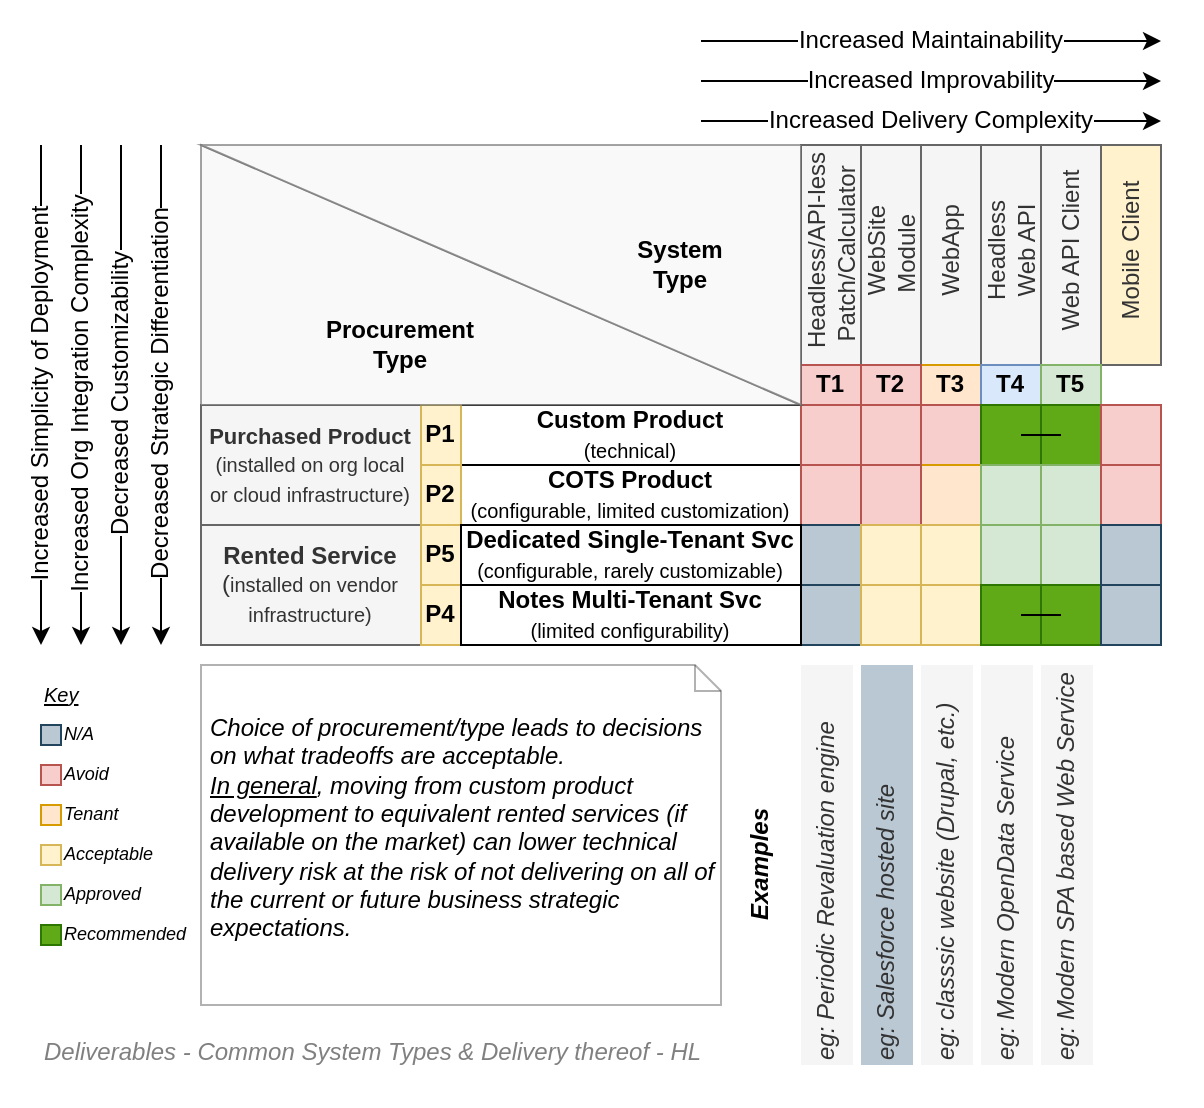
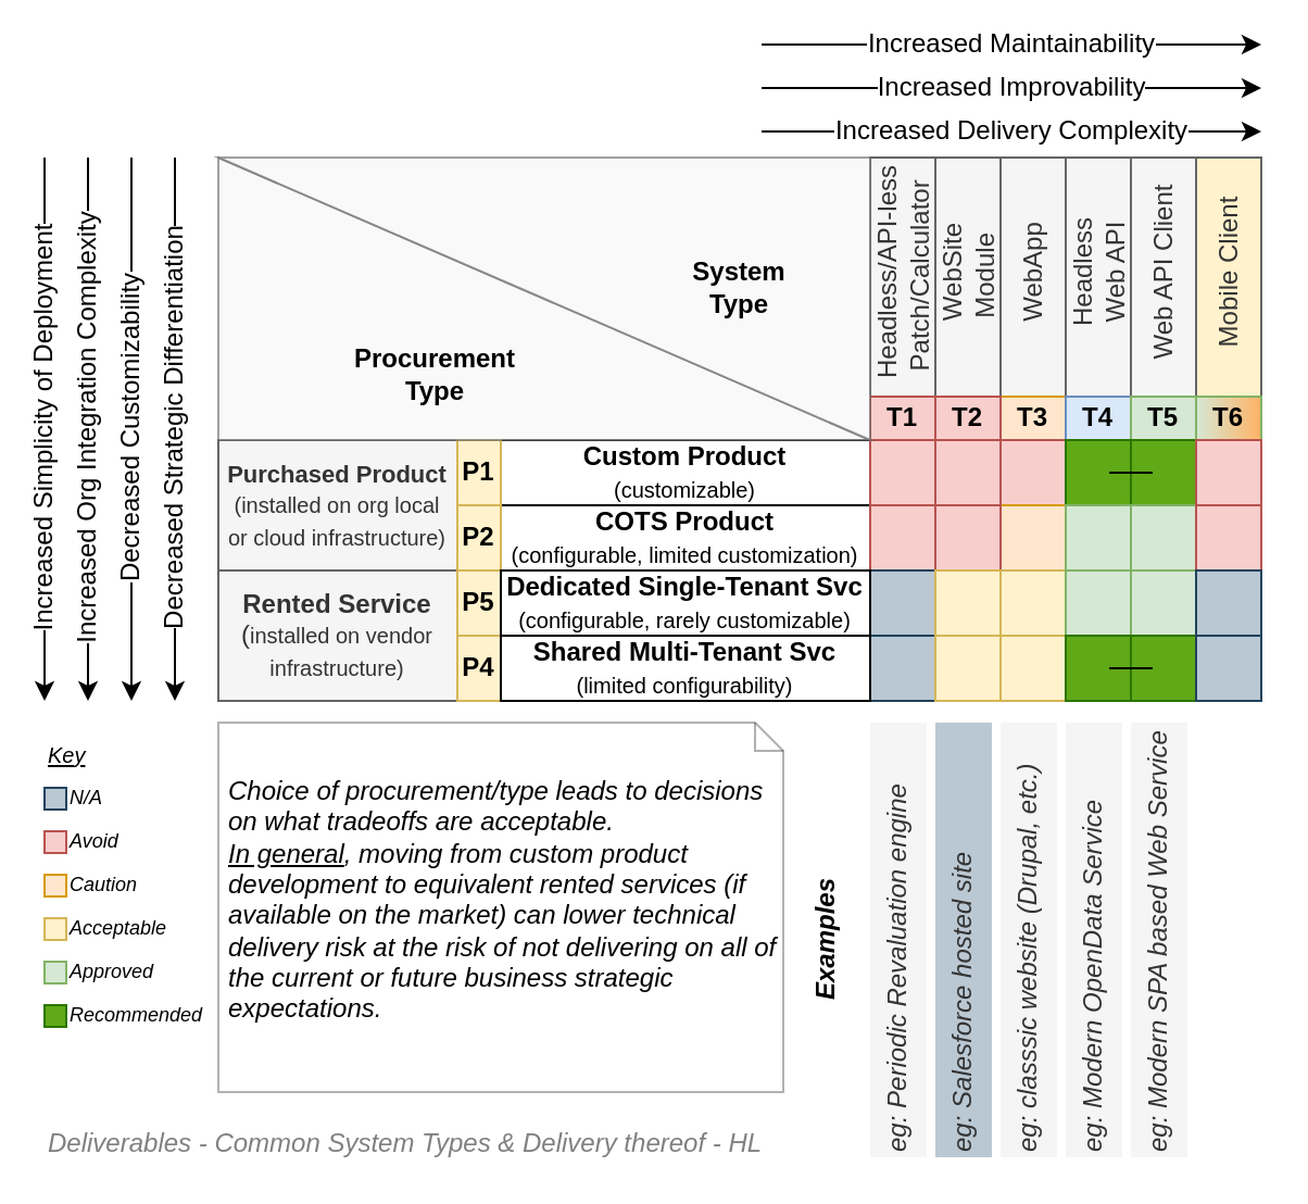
+ <mxCell id="20" value="T6" style="rounded=0;whiteSpace=wrap;html=1;fillColor=#d5e8d4;strokeColor=#82b366;gradientColor=#FFB366;gradientDirection=east;fontStyle=1" vertex="1" parent="1"><mxGeometry x="550" y="182" width="30" height="20" as="geometry" /></mxCell>
- <mxCell id="4" value="&lt;b&gt;Custom Product&lt;/b&gt;&lt;br&gt;&lt;span style=&quot;font-size: 10px&quot;&gt;(technical)&lt;/span&gt;" style="rounded=0;whiteSpace=wrap;html=1;" vertex="1" parent="1"><mxGeometry x="230" y="202" width="170" height="30" as="geometry" /></mxCell>
+ <mxCell id="4" value="&lt;b&gt;Custom Product&lt;/b&gt;&lt;br&gt;&lt;span style=&quot;font-size: 10px&quot;&gt;(customizable)&lt;/span&gt;" style="rounded=0;whiteSpace=wrap;html=1;" vertex="1" parent="1"><mxGeometry x="230" y="202" width="170" height="30" as="geometry" /></mxCell>
- <mxCell id="62" value="&lt;b&gt;Notes Multi-Tenant Svc&lt;/b&gt;&lt;br&gt;&lt;span style=&quot;font-size: 10px&quot;&gt;(limited&amp;nbsp;configurability)&lt;/span&gt;" style="rounded=0;whiteSpace=wrap;html=1;" vertex="1" parent="1"><mxGeometry x="230" y="292" width="170" height="30" as="geometry" /></mxCell>
+ <mxCell id="62" value="&lt;b&gt;Shared Multi-Tenant Svc&lt;/b&gt;&lt;br&gt;&lt;span style=&quot;font-size: 10px&quot;&gt;(limited&amp;nbsp;configurability)&lt;/span&gt;" style="rounded=0;whiteSpace=wrap;html=1;" vertex="1" parent="1"><mxGeometry x="230" y="292" width="170" height="30" as="geometry" /></mxCell>
- <mxCell id="72" value="Tenant" style="text;html=1;strokeColor=none;fillColor=none;align=left;verticalAlign=middle;whiteSpace=wrap;rounded=0;fontSize=9;fontStyle=2" vertex="1" parent="1"><mxGeometry x="30" y="402" width="30" height="10" as="geometry" /></mxCell>
+ <mxCell id="72" value="Caution" style="text;html=1;strokeColor=none;fillColor=none;align=left;verticalAlign=middle;whiteSpace=wrap;rounded=0;fontSize=9;fontStyle=2" vertex="1" parent="1"><mxGeometry x="30" y="402" width="30" height="10" as="geometry" /></mxCell>
